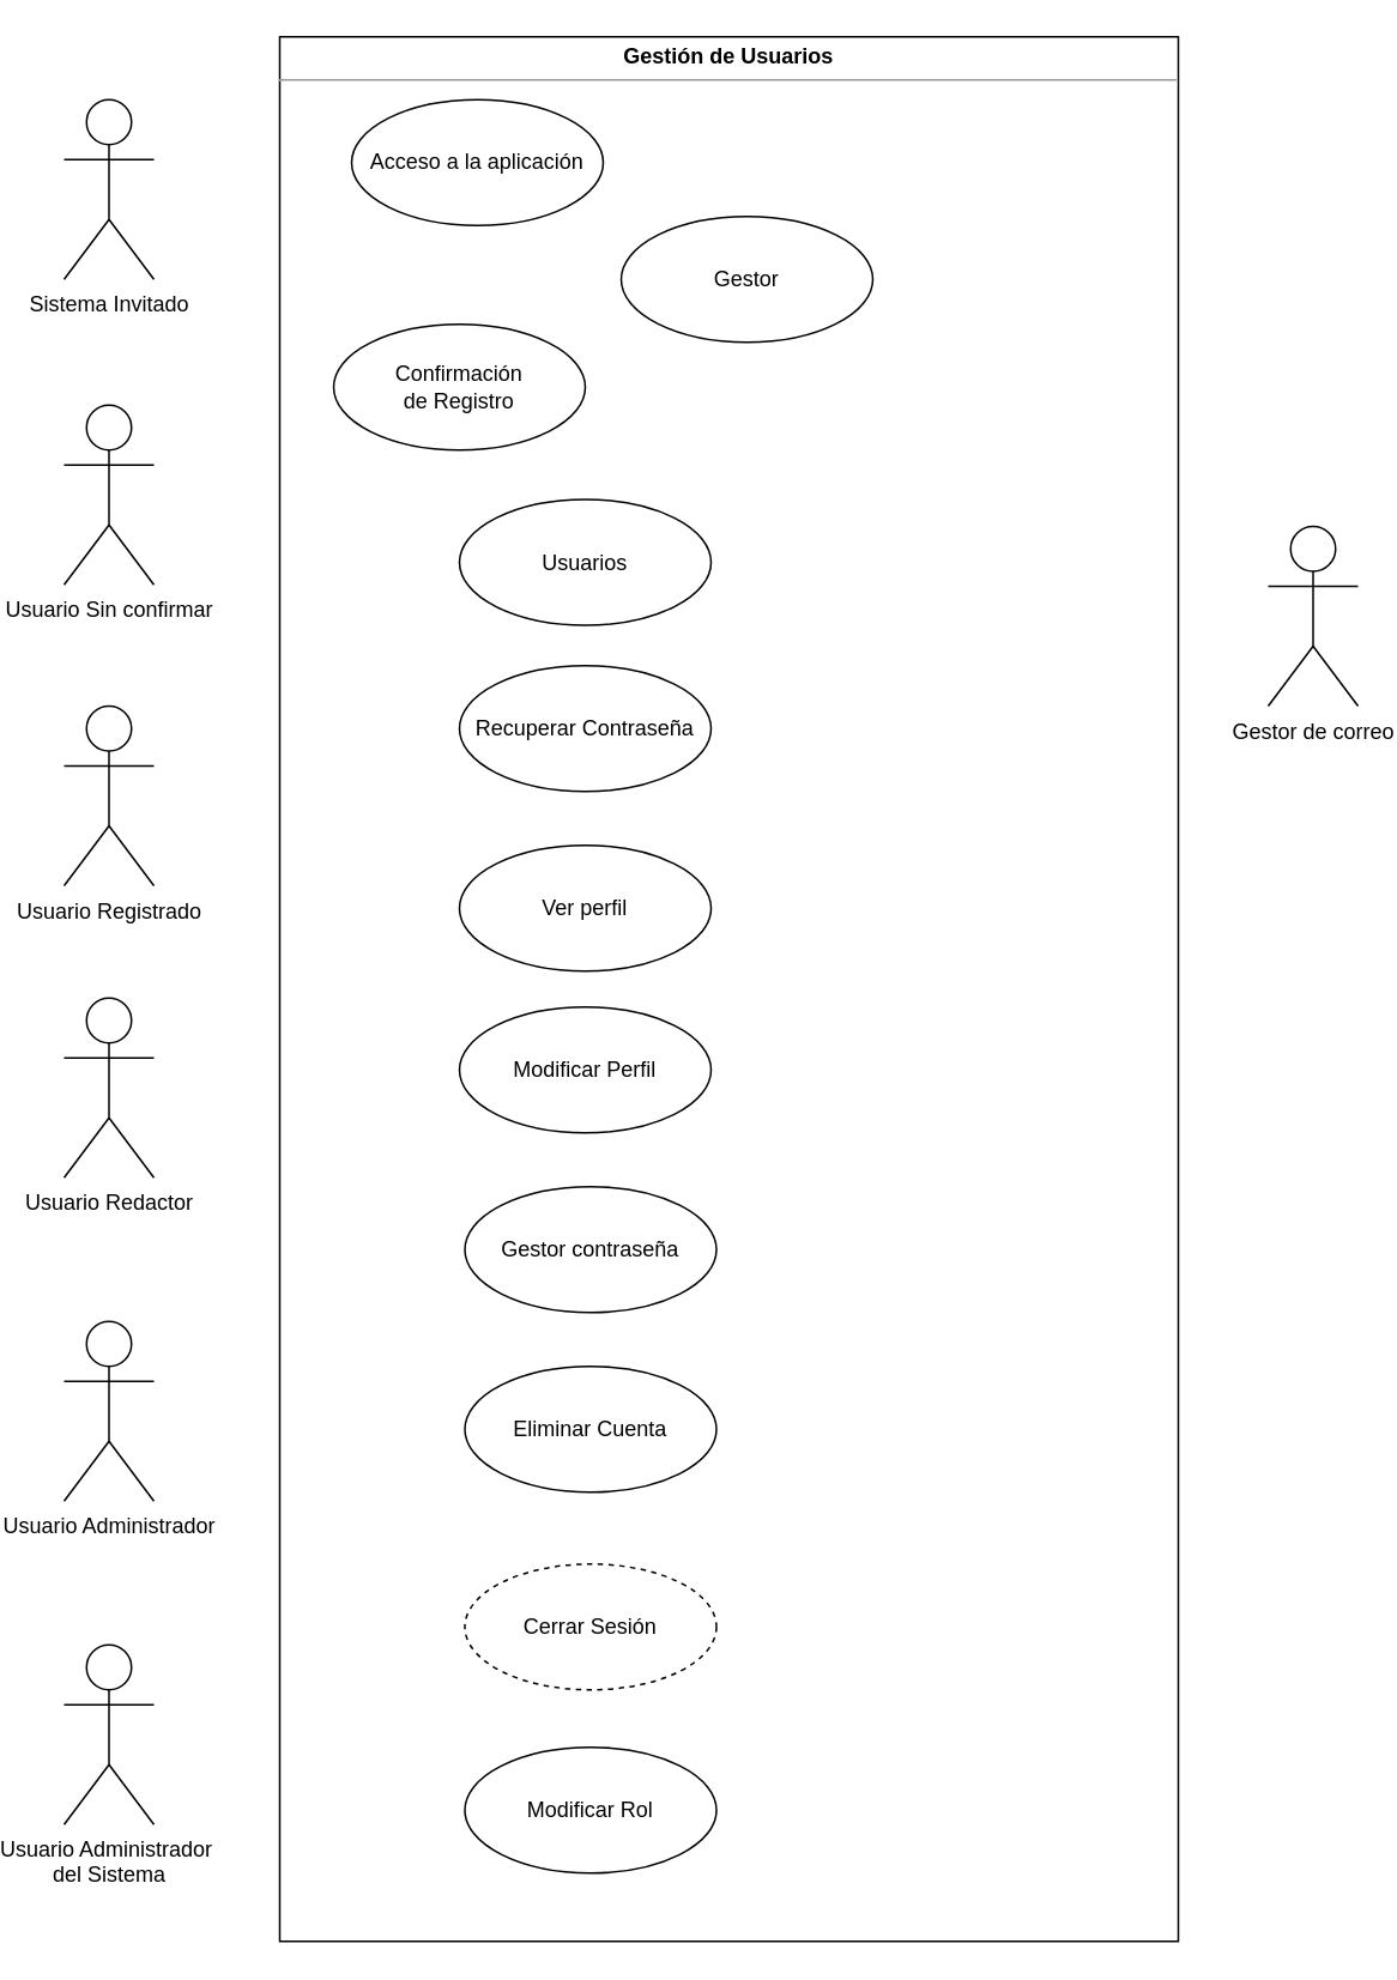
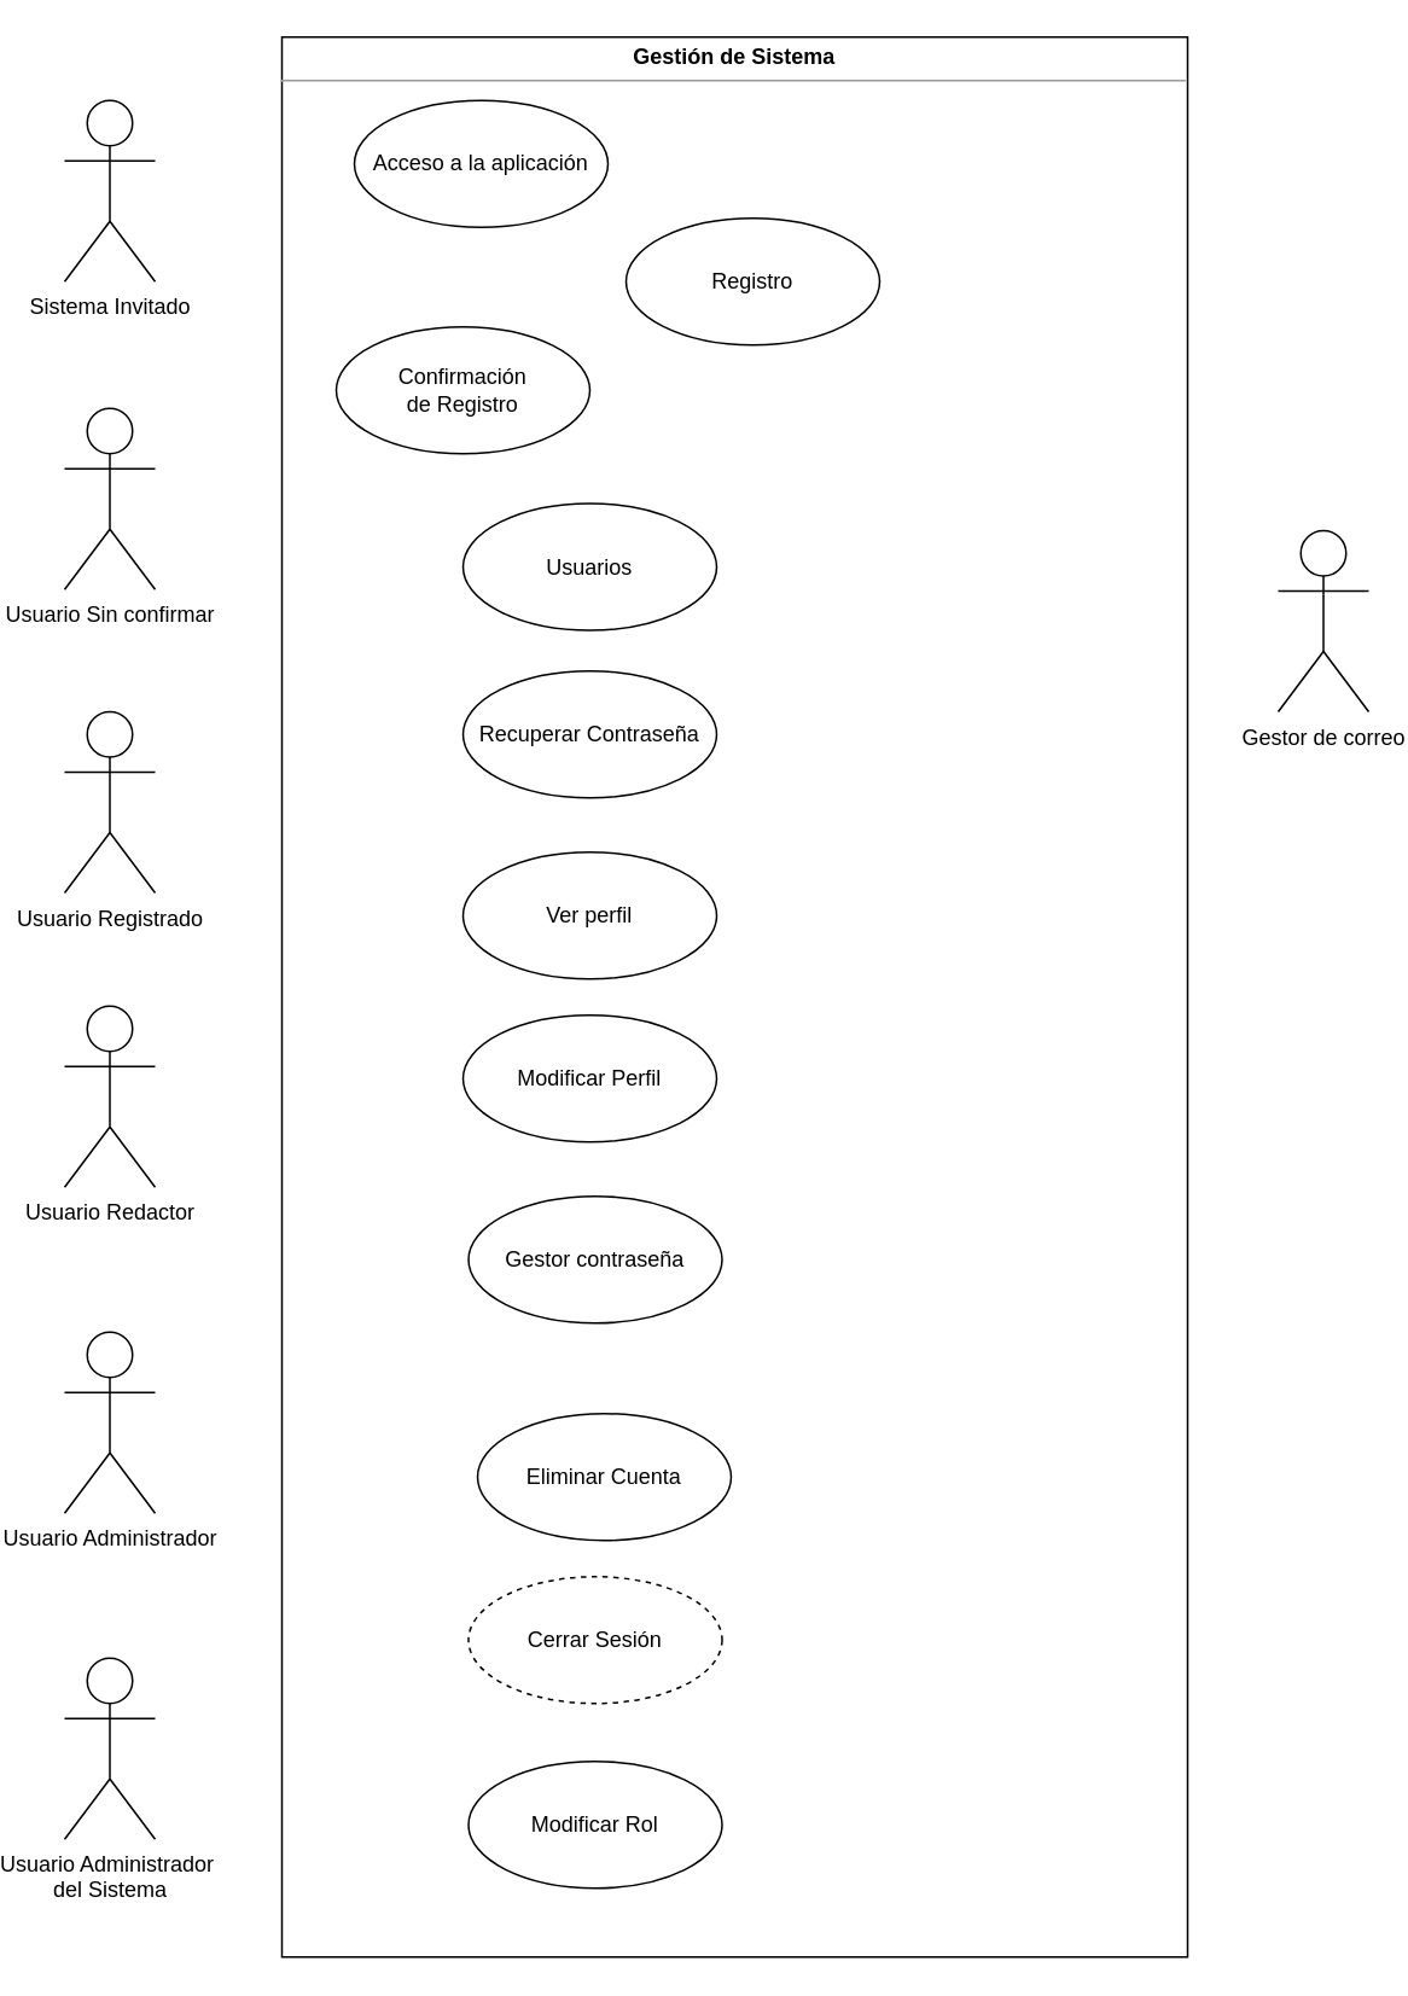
- <mxCell id="6" value="&lt;p style=&quot;margin: 0px ; margin-top: 4px ; text-align: center&quot;&gt;&lt;b&gt;Gestión de Usuarios&lt;/b&gt;&lt;/p&gt;&lt;hr size=&quot;1&quot;&gt;&lt;div style=&quot;height: 2px&quot;&gt;&lt;/div&gt;" style="verticalAlign=top;align=left;overflow=fill;fontSize=12;fontFamily=Helvetica;html=1;shadow=0;" vertex="1" parent="1"><mxGeometry x="140" y="20" width="500" height="1060" as="geometry" /></mxCell>
+ <mxCell id="6" value="&lt;p style=&quot;margin: 0px ; margin-top: 4px ; text-align: center&quot;&gt;&lt;b&gt;Gestión de Sistema&lt;/b&gt;&lt;/p&gt;&lt;hr size=&quot;1&quot;&gt;&lt;div style=&quot;height: 2px&quot;&gt;&lt;/div&gt;" style="verticalAlign=top;align=left;overflow=fill;fontSize=12;fontFamily=Helvetica;html=1;shadow=0;" vertex="1" parent="1"><mxGeometry x="140" y="20" width="500" height="1060" as="geometry" /></mxCell>
- <mxCell id="8" value="Gestor" style="ellipse;whiteSpace=wrap;html=1;shadow=0;" vertex="1" parent="1"><mxGeometry x="330" y="120" width="140" height="70" as="geometry" /></mxCell>
+ <mxCell id="8" value="Registro" style="ellipse;whiteSpace=wrap;html=1;shadow=0;" vertex="1" parent="1"><mxGeometry x="330" y="120" width="140" height="70" as="geometry" /></mxCell>
- <mxCell id="15" value="Eliminar Cuenta" style="ellipse;whiteSpace=wrap;html=1;shadow=0;" vertex="1" parent="1"><mxGeometry x="243" y="760" width="140" height="70" as="geometry" /></mxCell>
+ <mxCell id="15" value="Eliminar Cuenta" style="ellipse;whiteSpace=wrap;html=1;shadow=0;" vertex="1" parent="1"><mxGeometry x="248" y="780" width="140" height="70" as="geometry" /></mxCell>
